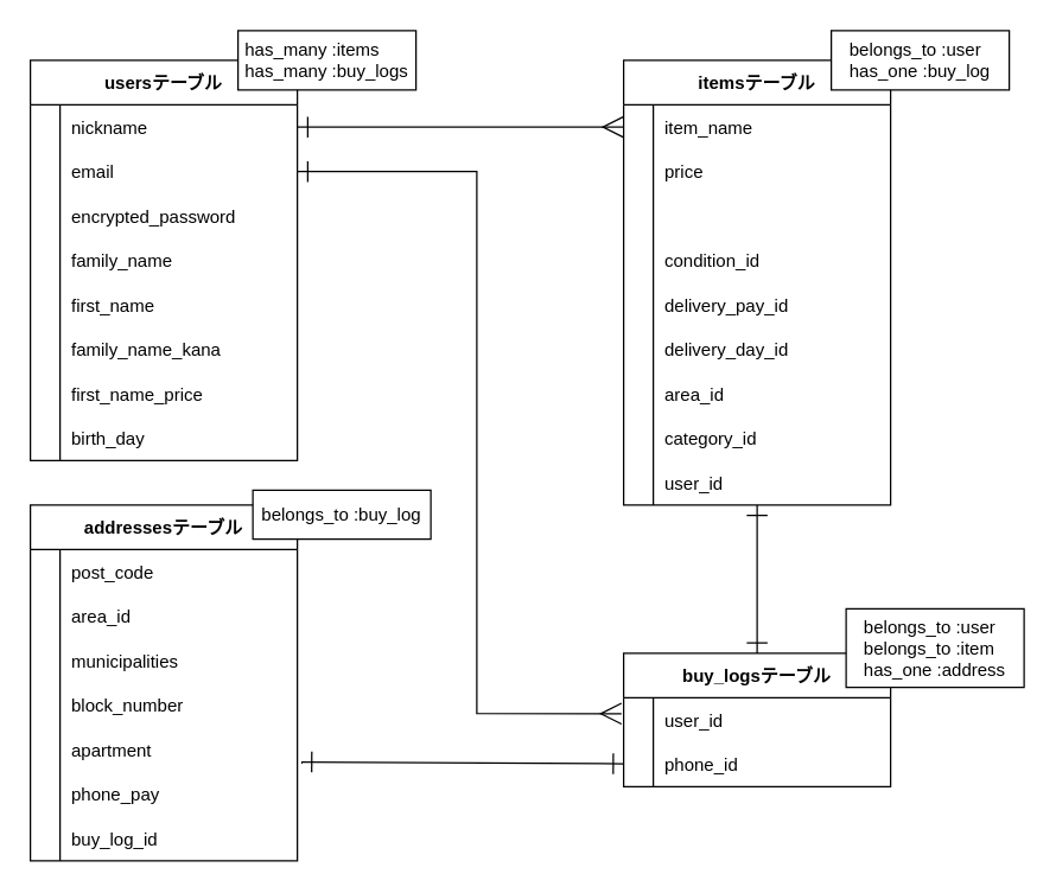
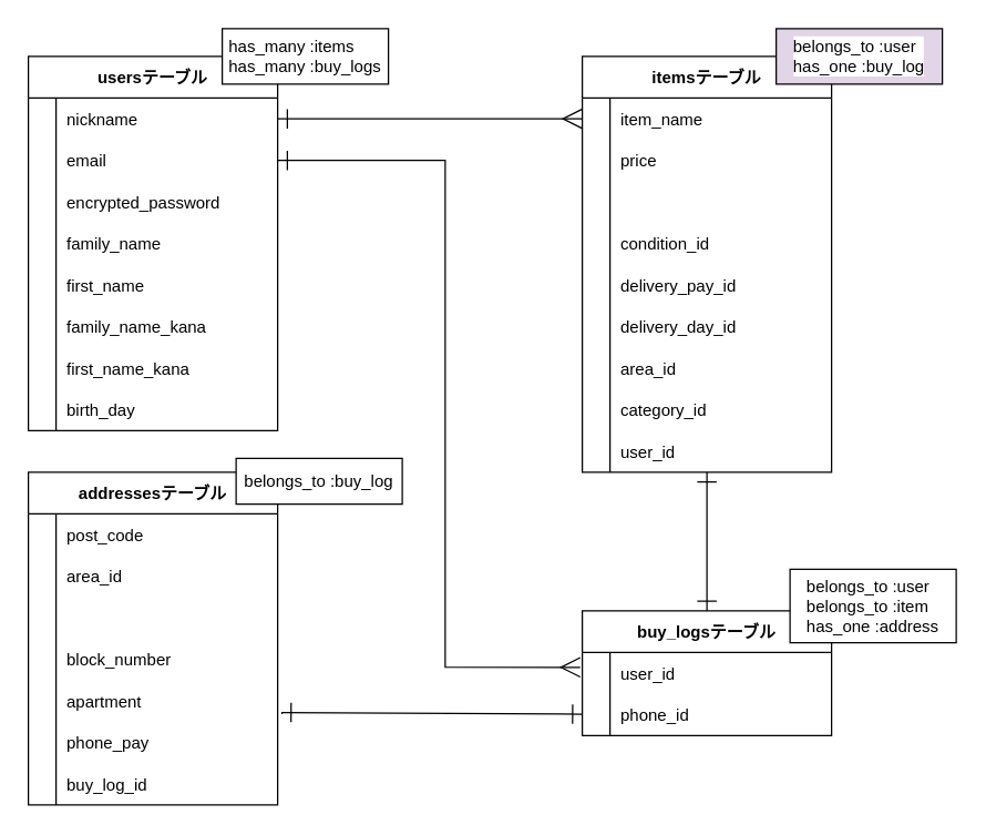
- <mxCell id="87" value="&lt;div style=&quot;text-align: justify&quot;&gt;belongs_to :user&lt;/div&gt;&lt;div style=&quot;text-align: justify&quot;&gt;has_one :buy_log&lt;/div&gt;" style="whiteSpace=wrap;html=1;align=center;labelBackgroundColor=default;" parent="1" vertex="1"><mxGeometry x="560" y="20" width="120" height="40" as="geometry" /></mxCell>
+ <mxCell id="87" value="&lt;div style=&quot;text-align: justify&quot;&gt;belongs_to :user&lt;/div&gt;&lt;div style=&quot;text-align: justify&quot;&gt;has_one :buy_log&lt;/div&gt;" style="whiteSpace=wrap;html=1;align=center;labelBackgroundColor=default;fillColor=#e1d5e7;" parent="1" vertex="1"><mxGeometry x="560" y="20" width="120" height="40" as="geometry" /></mxCell>
- <mxCell id="23" value="first_name_price" style="shape=partialRectangle;connectable=0;fillColor=none;top=0;left=0;bottom=0;right=0;align=left;spacingLeft=6;overflow=hidden;" parent="21" vertex="1"><mxGeometry x="20" width="160" height="30" as="geometry"><mxRectangle width="160" height="30" as="alternateBounds" /></mxGeometry></mxCell>
+ <mxCell id="23" value="first_name_kana" style="shape=partialRectangle;connectable=0;fillColor=none;top=0;left=0;bottom=0;right=0;align=left;spacingLeft=6;overflow=hidden;" parent="21" vertex="1"><mxGeometry x="20" width="160" height="30" as="geometry"><mxRectangle width="160" height="30" as="alternateBounds" /></mxGeometry></mxCell>
- <mxCell id="64" value="municipalities" style="shape=partialRectangle;connectable=0;fillColor=none;top=0;left=0;bottom=0;right=0;align=left;spacingLeft=6;overflow=hidden;labelBackgroundColor=default;" parent="62" vertex="1"><mxGeometry x="20" width="160" height="30" as="geometry"><mxRectangle width="160" height="30" as="alternateBounds" /></mxGeometry></mxCell>
